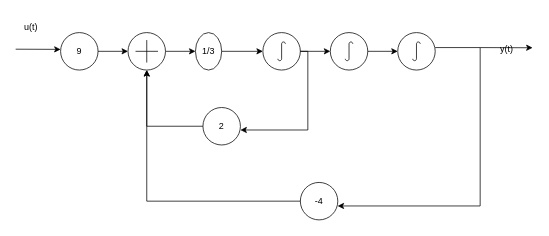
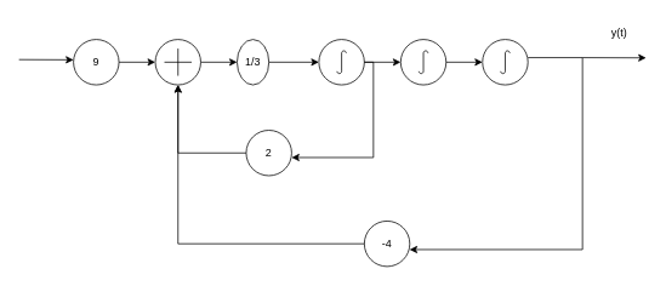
- <mxCell id="5" value="u(t)" style="text;html=1;align=center;verticalAlign=middle;resizable=0;points=[];autosize=1;strokeColor=none;fillColor=none;" vertex="1" parent="1"><mxGeometry x="20" y="20.5" width="40" height="30" as="geometry" /></mxCell>
- <mxCell id="6" value="y(t)" style="text;html=1;align=center;verticalAlign=middle;resizable=0;points=[];autosize=1;strokeColor=none;fillColor=none;" vertex="1" parent="1"><mxGeometry x="655" y="50.5" width="40" height="30" as="geometry" /></mxCell>
+ <mxCell id="6" value="y(t)" style="text;html=1;align=center;verticalAlign=middle;resizable=0;points=[];autosize=1;strokeColor=none;fillColor=none;" vertex="1" parent="1"><mxGeometry x="660" y="20.5" width="40" height="30" as="geometry" /></mxCell>
